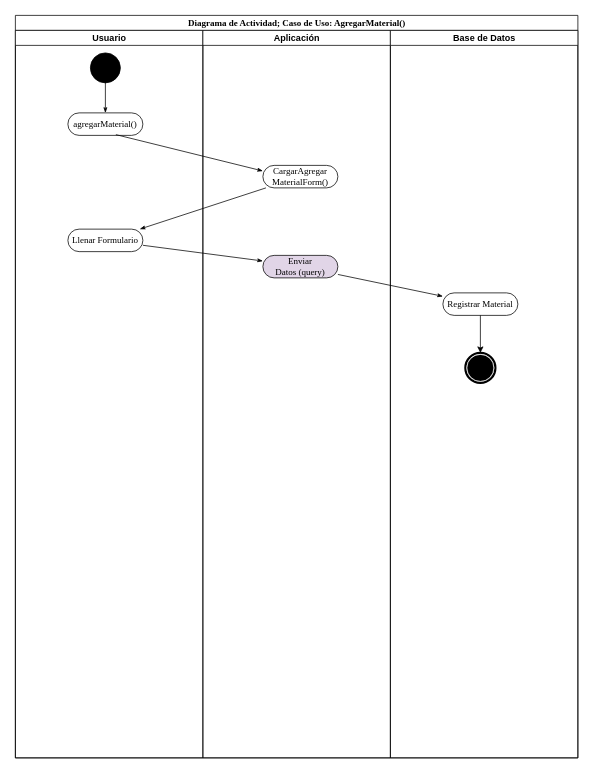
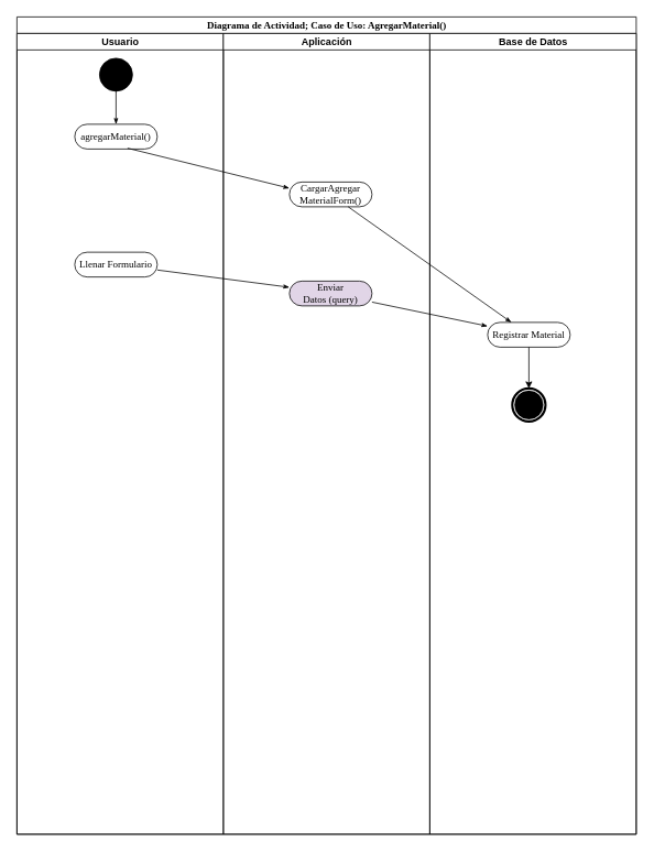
- <mxCell id="16" style="edgeStyle=none;rounded=0;html=1;labelBackgroundColor=none;startArrow=none;startFill=0;startSize=5;endArrow=classicThin;endFill=1;endSize=5;jettySize=auto;orthogonalLoop=1;strokeWidth=1;fontFamily=Verdana;fontSize=12;" parent="2" source="10" target="4" edge="1"><mxGeometry relative="1" as="geometry"><mxPoint x="202.75" y="300" as="targetPoint" /></mxGeometry></mxCell>
+ <mxCell id="16" style="edgeStyle=none;rounded=0;html=1;labelBackgroundColor=none;startArrow=none;startFill=0;startSize=5;endArrow=classicThin;endFill=1;endSize=5;jettySize=auto;orthogonalLoop=1;strokeWidth=1;fontFamily=Verdana;fontSize=12;" parent="2" source="10" target="12" edge="1"><mxGeometry relative="1" as="geometry"><mxPoint x="202.75" y="300" as="targetPoint" /></mxGeometry></mxCell>
